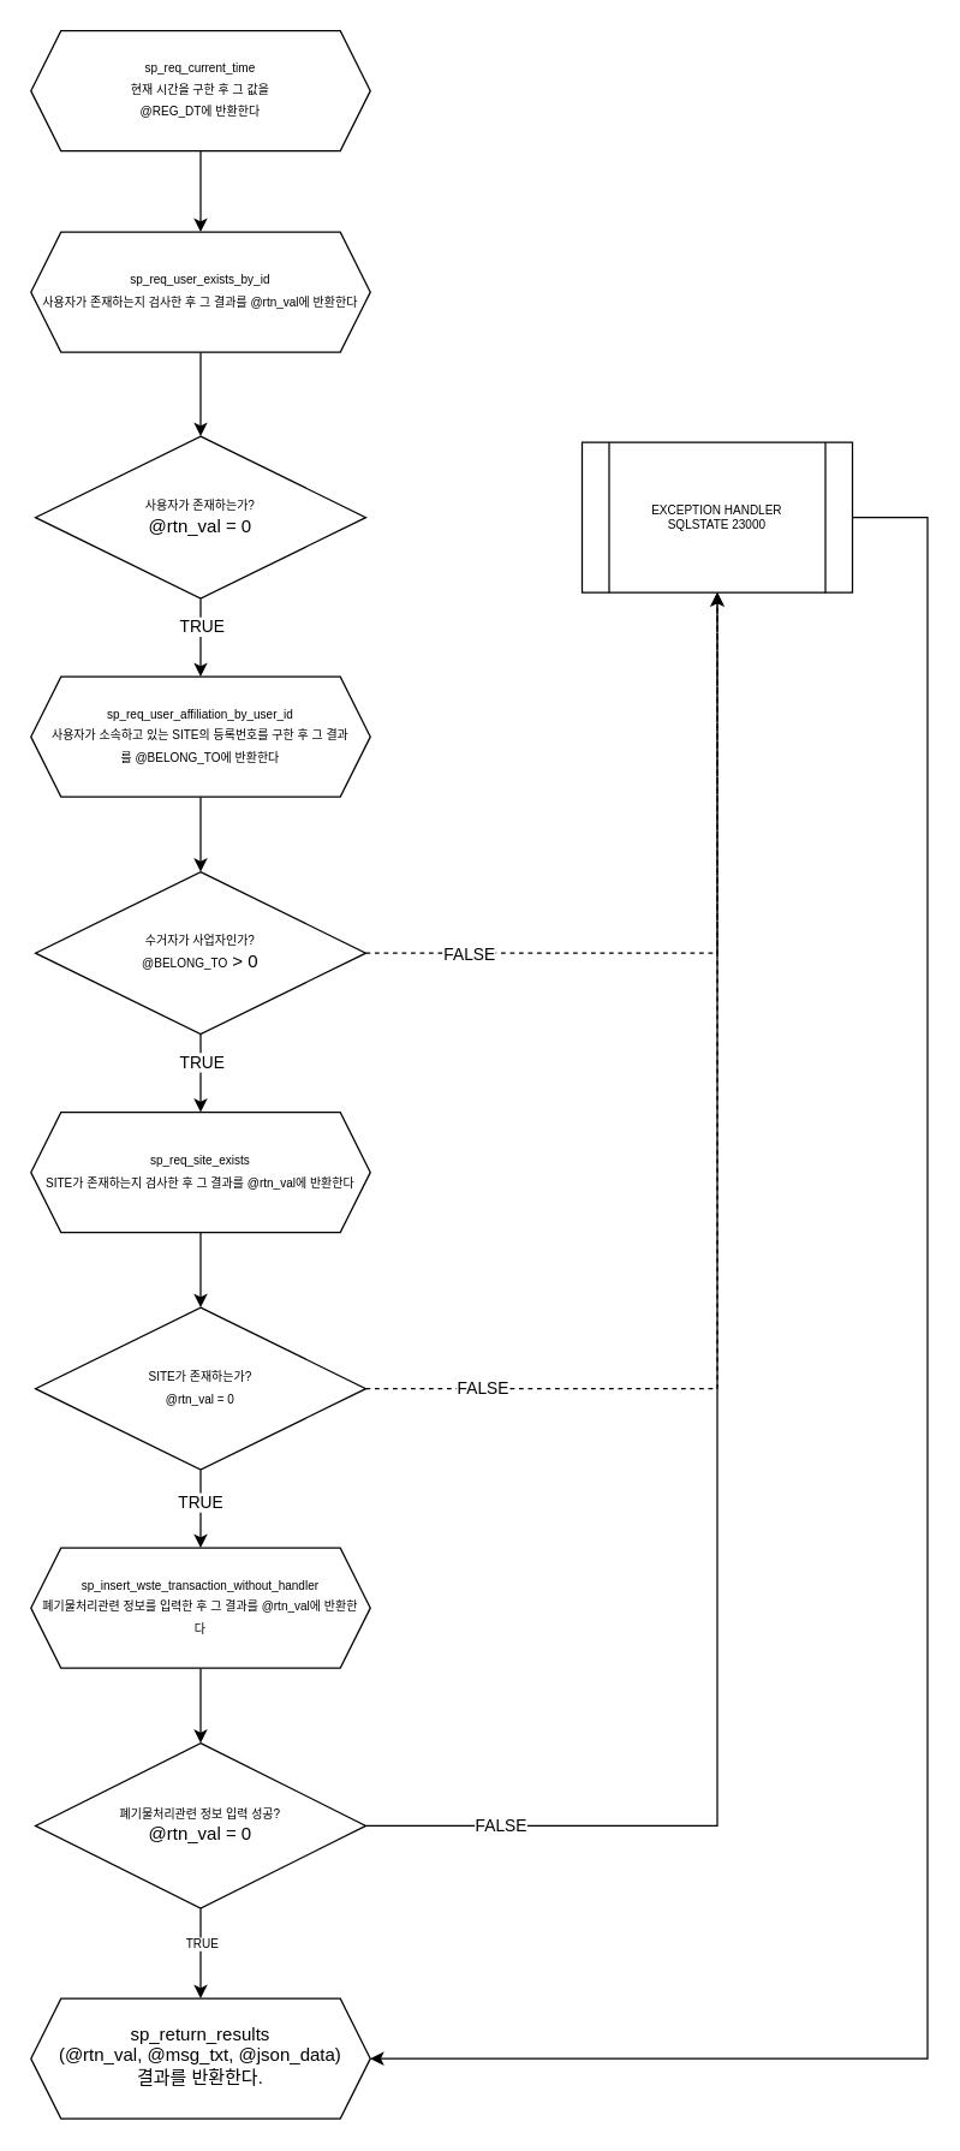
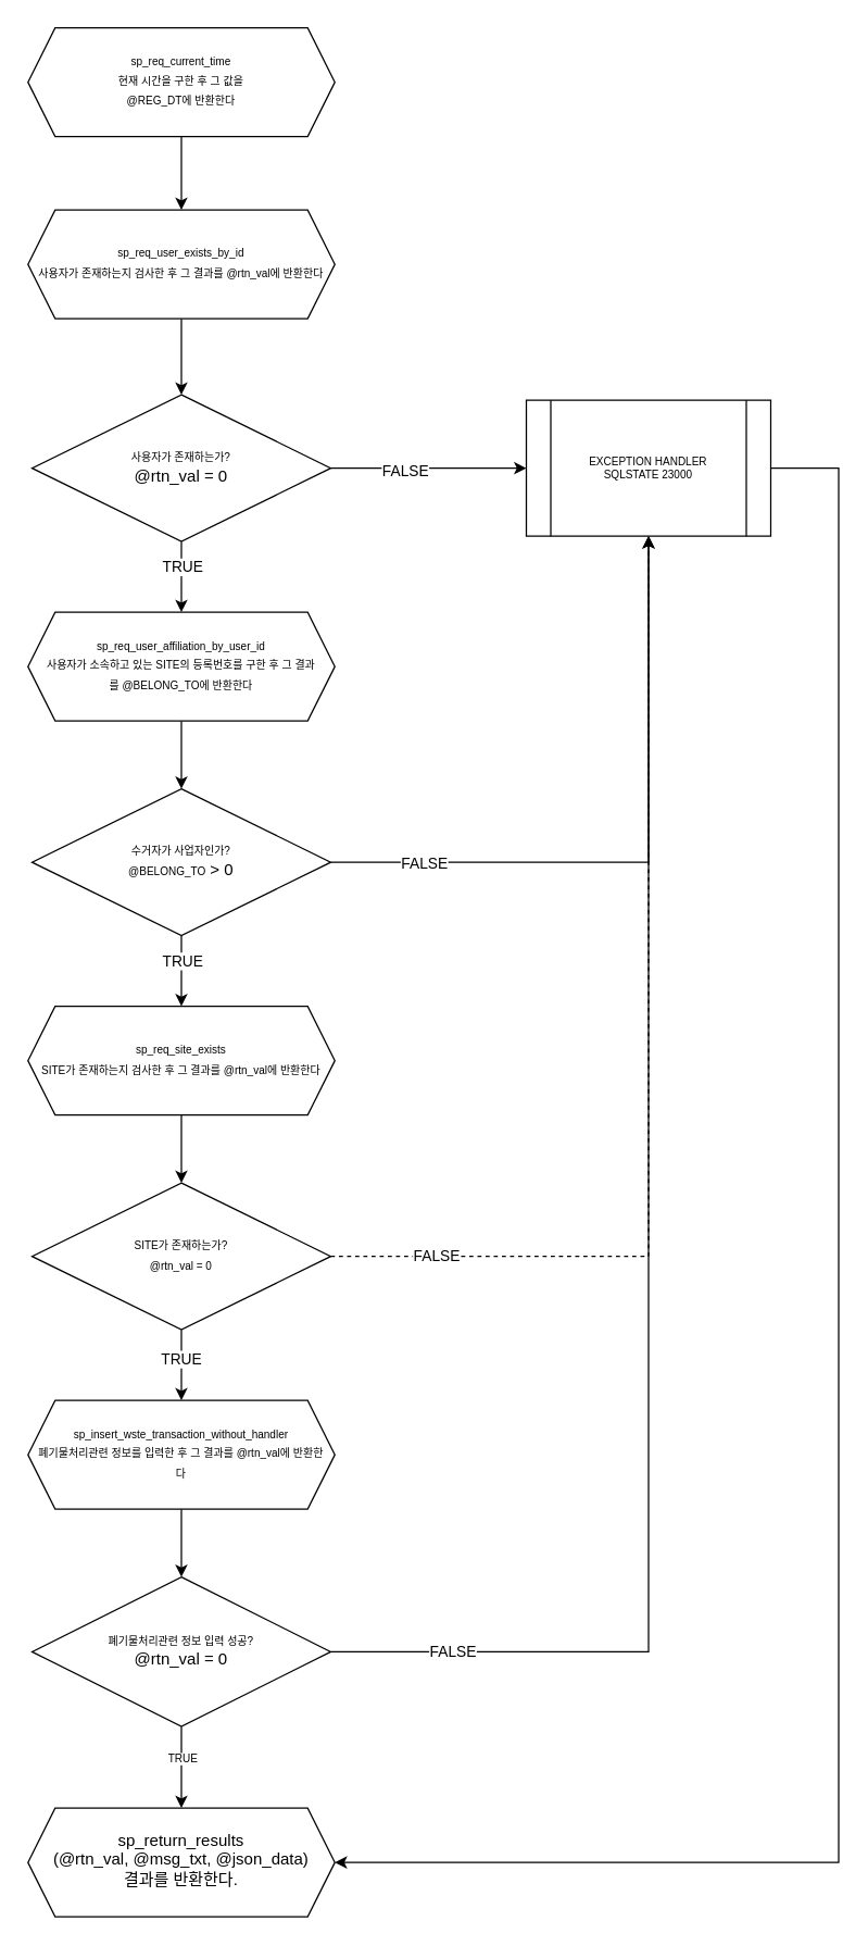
+ <mxCell id="16" style="edgeStyle=orthogonalEdgeStyle;rounded=0;orthogonalLoop=1;jettySize=auto;html=1;entryX=0;entryY=0.5;entryDx=0;entryDy=0;" edge="1" parent="1" source="18" target="13"><mxGeometry relative="1" as="geometry" /></mxCell>
+ <mxCell id="17" value="FALSE" style="edgeLabel;html=1;align=center;verticalAlign=middle;resizable=0;points=[];" vertex="1" connectable="0" parent="16"><mxGeometry x="-0.25" y="-1" relative="1" as="geometry"><mxPoint as="offset" /></mxGeometry></mxCell>
- <mxCell id="23" style="edgeStyle=orthogonalEdgeStyle;rounded=0;orthogonalLoop=1;jettySize=auto;html=1;entryX=0.5;entryY=1;entryDx=0;entryDy=0;dashed=1;" edge="1" parent="1" source="25" target="13"><mxGeometry relative="1" as="geometry" /></mxCell>
+ <mxCell id="23" style="edgeStyle=orthogonalEdgeStyle;rounded=0;orthogonalLoop=1;jettySize=auto;html=1;entryX=0.5;entryY=1;entryDx=0;entryDy=0;" edge="1" parent="1" source="25" target="13"><mxGeometry relative="1" as="geometry" /></mxCell>
